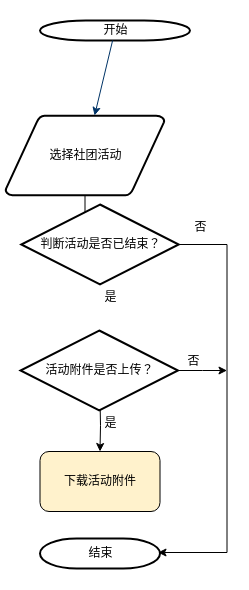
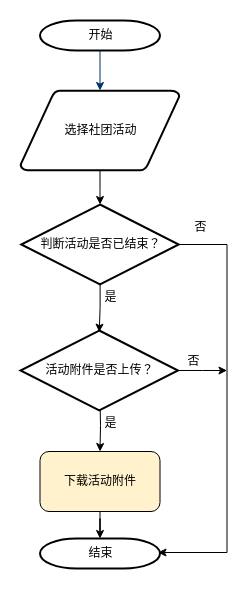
- <mxCell id="2" value="开始" style="shape=mxgraph.flowchart.terminator;strokeWidth=2;gradientColor=none;gradientDirection=north;fontStyle=0;html=1;" vertex="1" parent="1"><mxGeometry x="39.5" y="20" width="150" height="20" as="geometry" /></mxCell>
+ <mxCell id="2" value="开始" style="shape=mxgraph.flowchart.terminator;strokeWidth=2;gradientColor=none;gradientDirection=north;fontStyle=0;html=1;" vertex="1" parent="1"><mxGeometry x="39.5" y="20" width="120" height="30" as="geometry" /></mxCell>
- <mxCell id="4" value="选择社团活动" style="shape=mxgraph.flowchart.data;strokeWidth=2;gradientColor=none;gradientDirection=north;fontStyle=0;html=1;" vertex="1" parent="1"><mxGeometry x="5" y="115" width="159" height="80" as="geometry" /></mxCell>
+ <mxCell id="4" value="选择社团活动" style="shape=mxgraph.flowchart.data;strokeWidth=2;gradientColor=none;gradientDirection=north;fontStyle=0;html=1;" vertex="1" parent="1"><mxGeometry x="20" y="90" width="159" height="80" as="geometry" /></mxCell>
+ <mxCell id="16" style="edgeStyle=orthogonalEdgeStyle;rounded=0;orthogonalLoop=1;jettySize=auto;html=1;entryX=0.5;entryY=0.021;entryDx=0;entryDy=0;entryPerimeter=0;" edge="1" parent="1" source="10" target="15"><mxGeometry relative="1" as="geometry"><mxPoint x="102.5" y="325" as="targetPoint" /></mxGeometry></mxCell>
+ <mxCell id="7" value="" style="edgeStyle=orthogonalEdgeStyle;rounded=0;orthogonalLoop=1;jettySize=auto;html=1;" edge="1" parent="1" source="8" target="6"><mxGeometry relative="1" as="geometry" /></mxCell>
